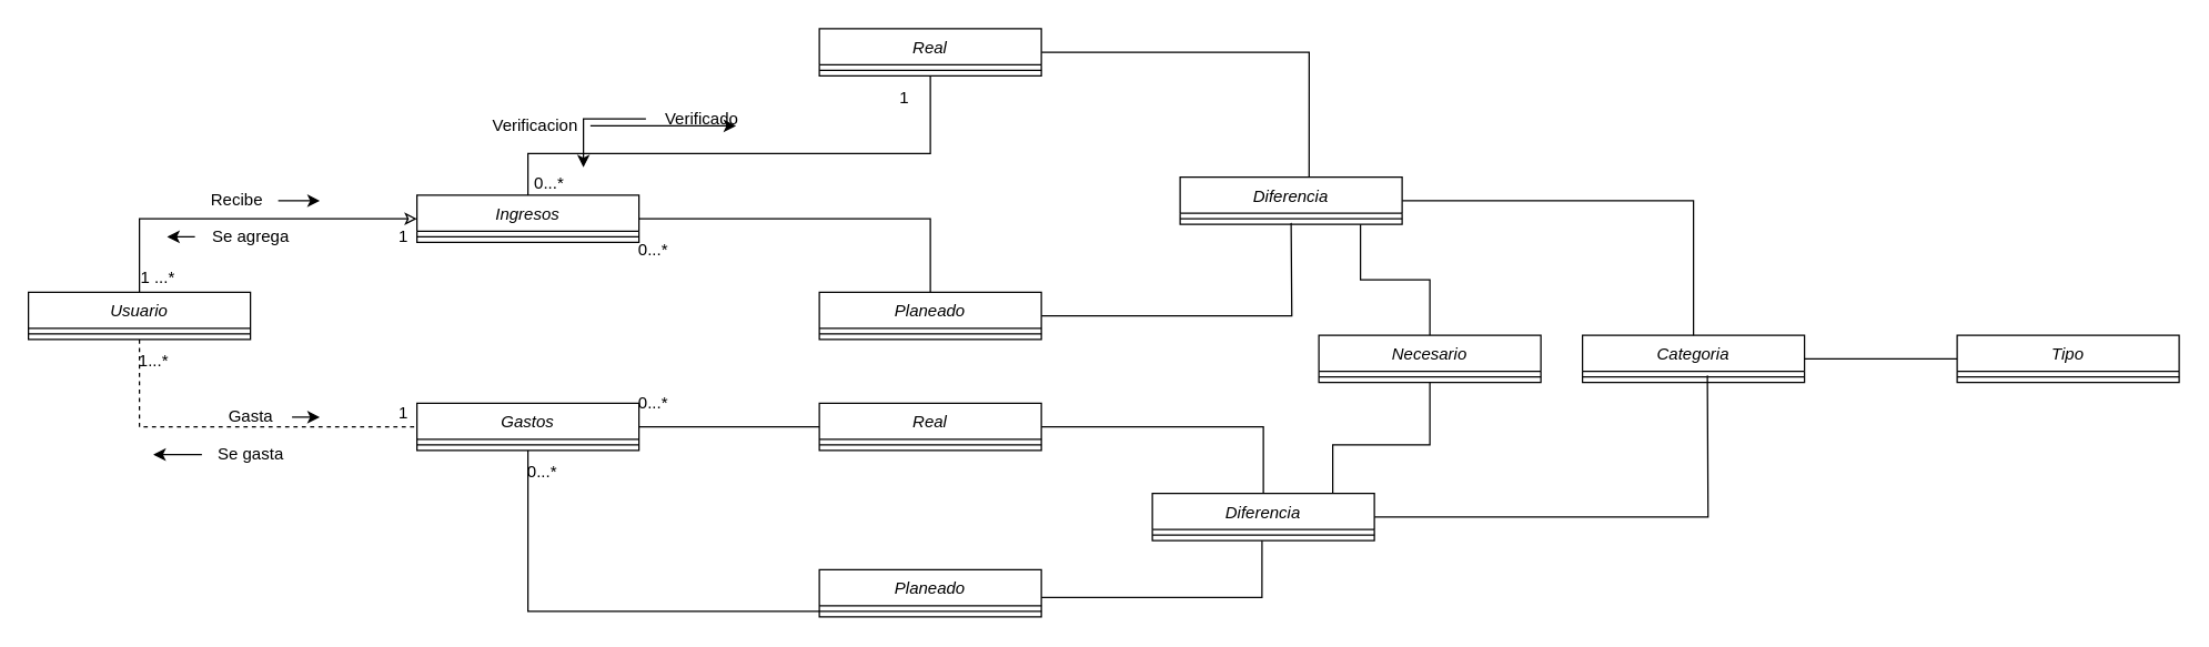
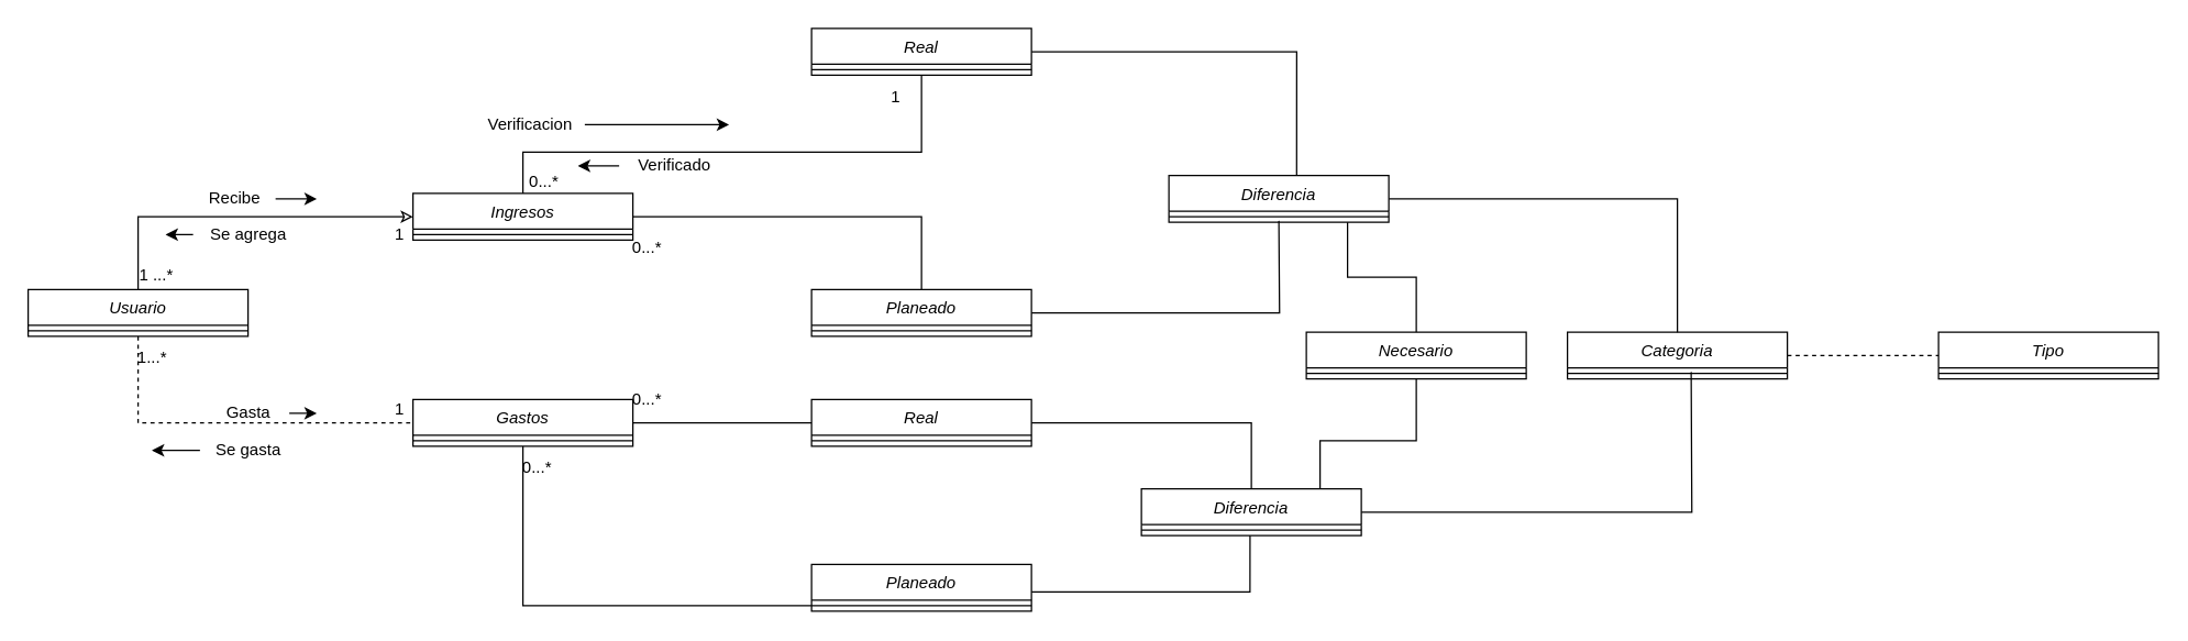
- <mxCell id="55" value="Verificado" style="text;html=1;align=center;verticalAlign=middle;resizable=0;points=[];autosize=1;strokeColor=none;fillColor=none;" parent="1" vertex="1"><mxGeometry x="465" y="70" width="80" height="30" as="geometry" /></mxCell>
+ <mxCell id="55" value="Verificado" style="text;html=1;align=center;verticalAlign=middle;resizable=0;points=[];autosize=1;strokeColor=none;fillColor=none;" parent="1" vertex="1"><mxGeometry x="450" y="105" width="80" height="30" as="geometry" /></mxCell>
- <mxCell id="20" style="edgeStyle=orthogonalEdgeStyle;rounded=0;orthogonalLoop=1;jettySize=auto;html=1;endArrow=none;endFill=0;" parent="1" source="21" target="23" edge="1"><mxGeometry relative="1" as="geometry" /></mxCell>
+ <mxCell id="20" style="edgeStyle=orthogonalEdgeStyle;rounded=0;orthogonalLoop=1;jettySize=auto;html=1;endArrow=none;endFill=0;dashed=1;" parent="1" source="21" target="23" edge="1"><mxGeometry relative="1" as="geometry" /></mxCell>
